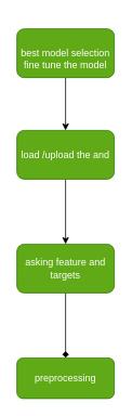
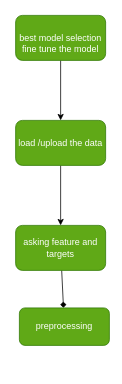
- <mxCell id="3" value="&lt;br&gt;best model selection fine tune the model" style="rounded=1;whiteSpace=wrap;html=1;fillColor=#60a917;fontColor=#ffffff;strokeColor=#2D7600;" vertex="1" parent="1"><mxGeometry x="20" y="35" width="120" height="60" as="geometry" /></mxCell>
+ <mxCell id="3" value="&lt;br&gt;best model selection fine tune the model" style="rounded=1;whiteSpace=wrap;html=1;fillColor=#60a917;fontColor=#ffffff;strokeColor=#2D7600;" vertex="1" parent="1"><mxGeometry x="20" y="20" width="120" height="60" as="geometry" /></mxCell>
- <mxCell id="5" value="load /upload the and" style="whiteSpace=wrap;html=1;fillColor=#60a917;strokeColor=#2D7600;fontColor=#ffffff;rounded=1;" vertex="1" parent="1"><mxGeometry x="20" y="160" width="120" height="60" as="geometry" /></mxCell>
+ <mxCell id="5" value="load /upload the data" style="whiteSpace=wrap;html=1;fillColor=#60a917;strokeColor=#2D7600;fontColor=#ffffff;rounded=1;" vertex="1" parent="1"><mxGeometry x="20" y="160" width="120" height="60" as="geometry" /></mxCell>
- <mxCell id="8" value="preprocessing" style="whiteSpace=wrap;html=1;fillColor=#60a917;strokeColor=#2D7600;fontColor=#ffffff;rounded=1;" vertex="1" parent="1"><mxGeometry x="20" y="440" width="120" height="50" as="geometry" /></mxCell>
+ <mxCell id="8" value="preprocessing" style="whiteSpace=wrap;html=1;fillColor=#60a917;strokeColor=#2D7600;fontColor=#ffffff;rounded=1;" vertex="1" parent="1"><mxGeometry x="25" y="410" width="120" height="50" as="geometry" /></mxCell>
